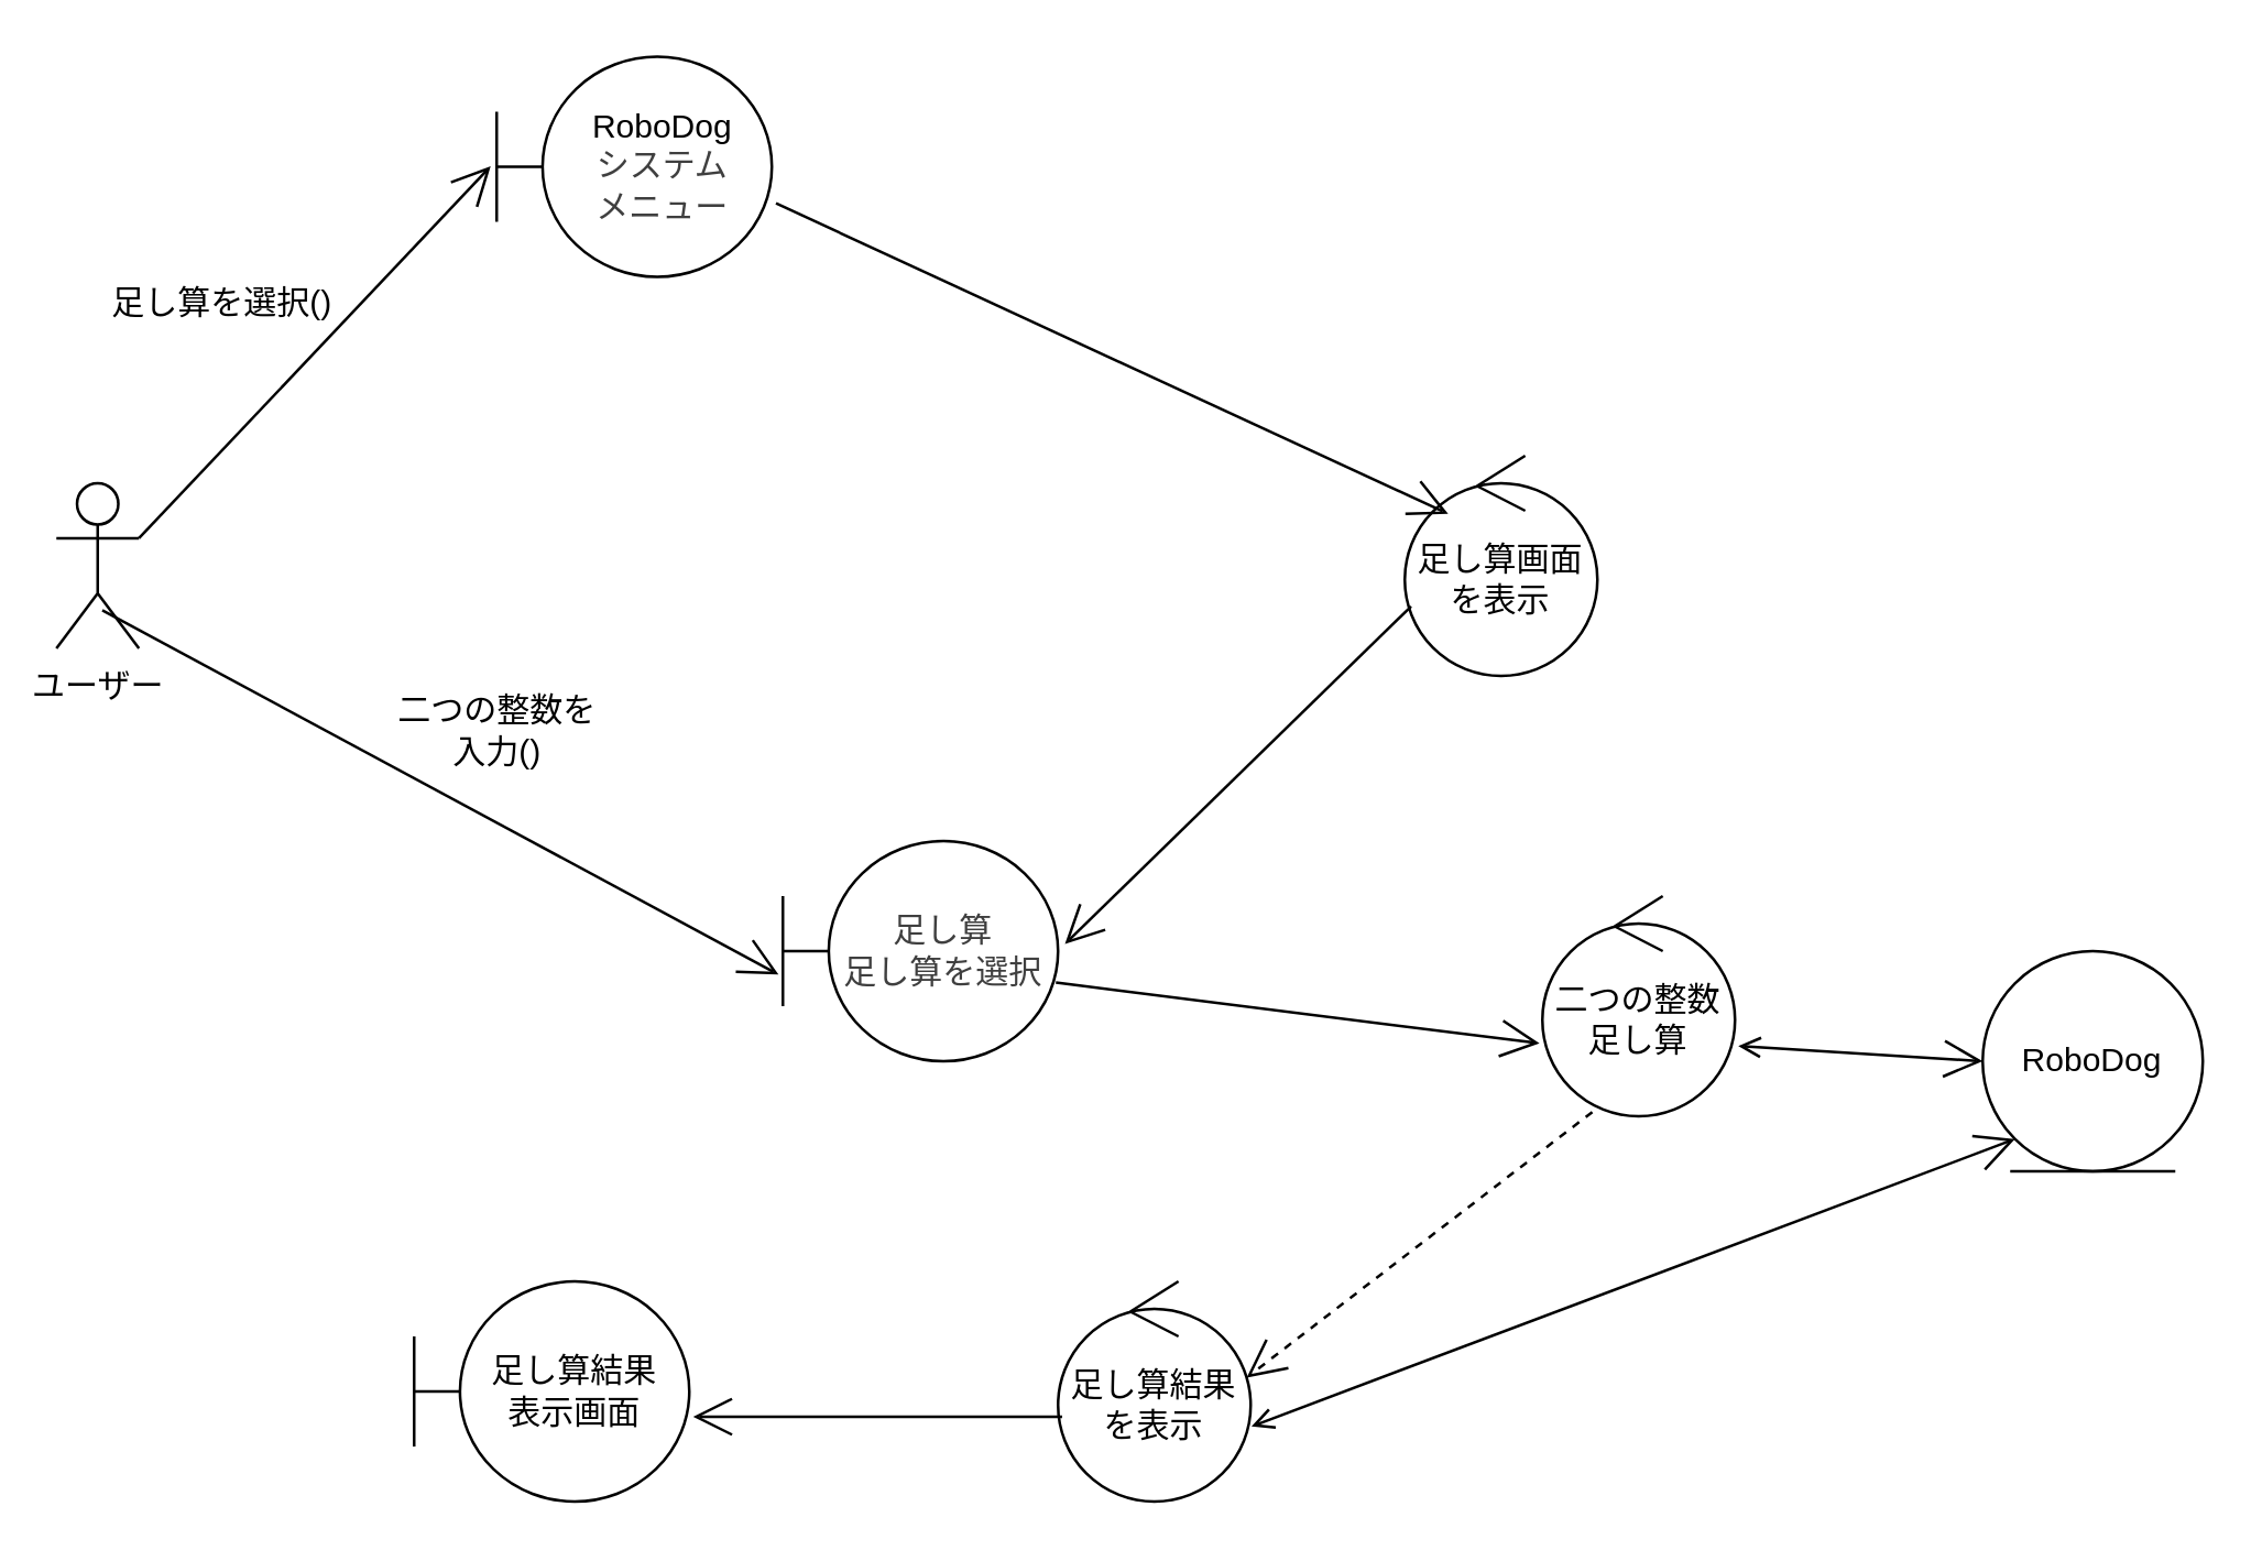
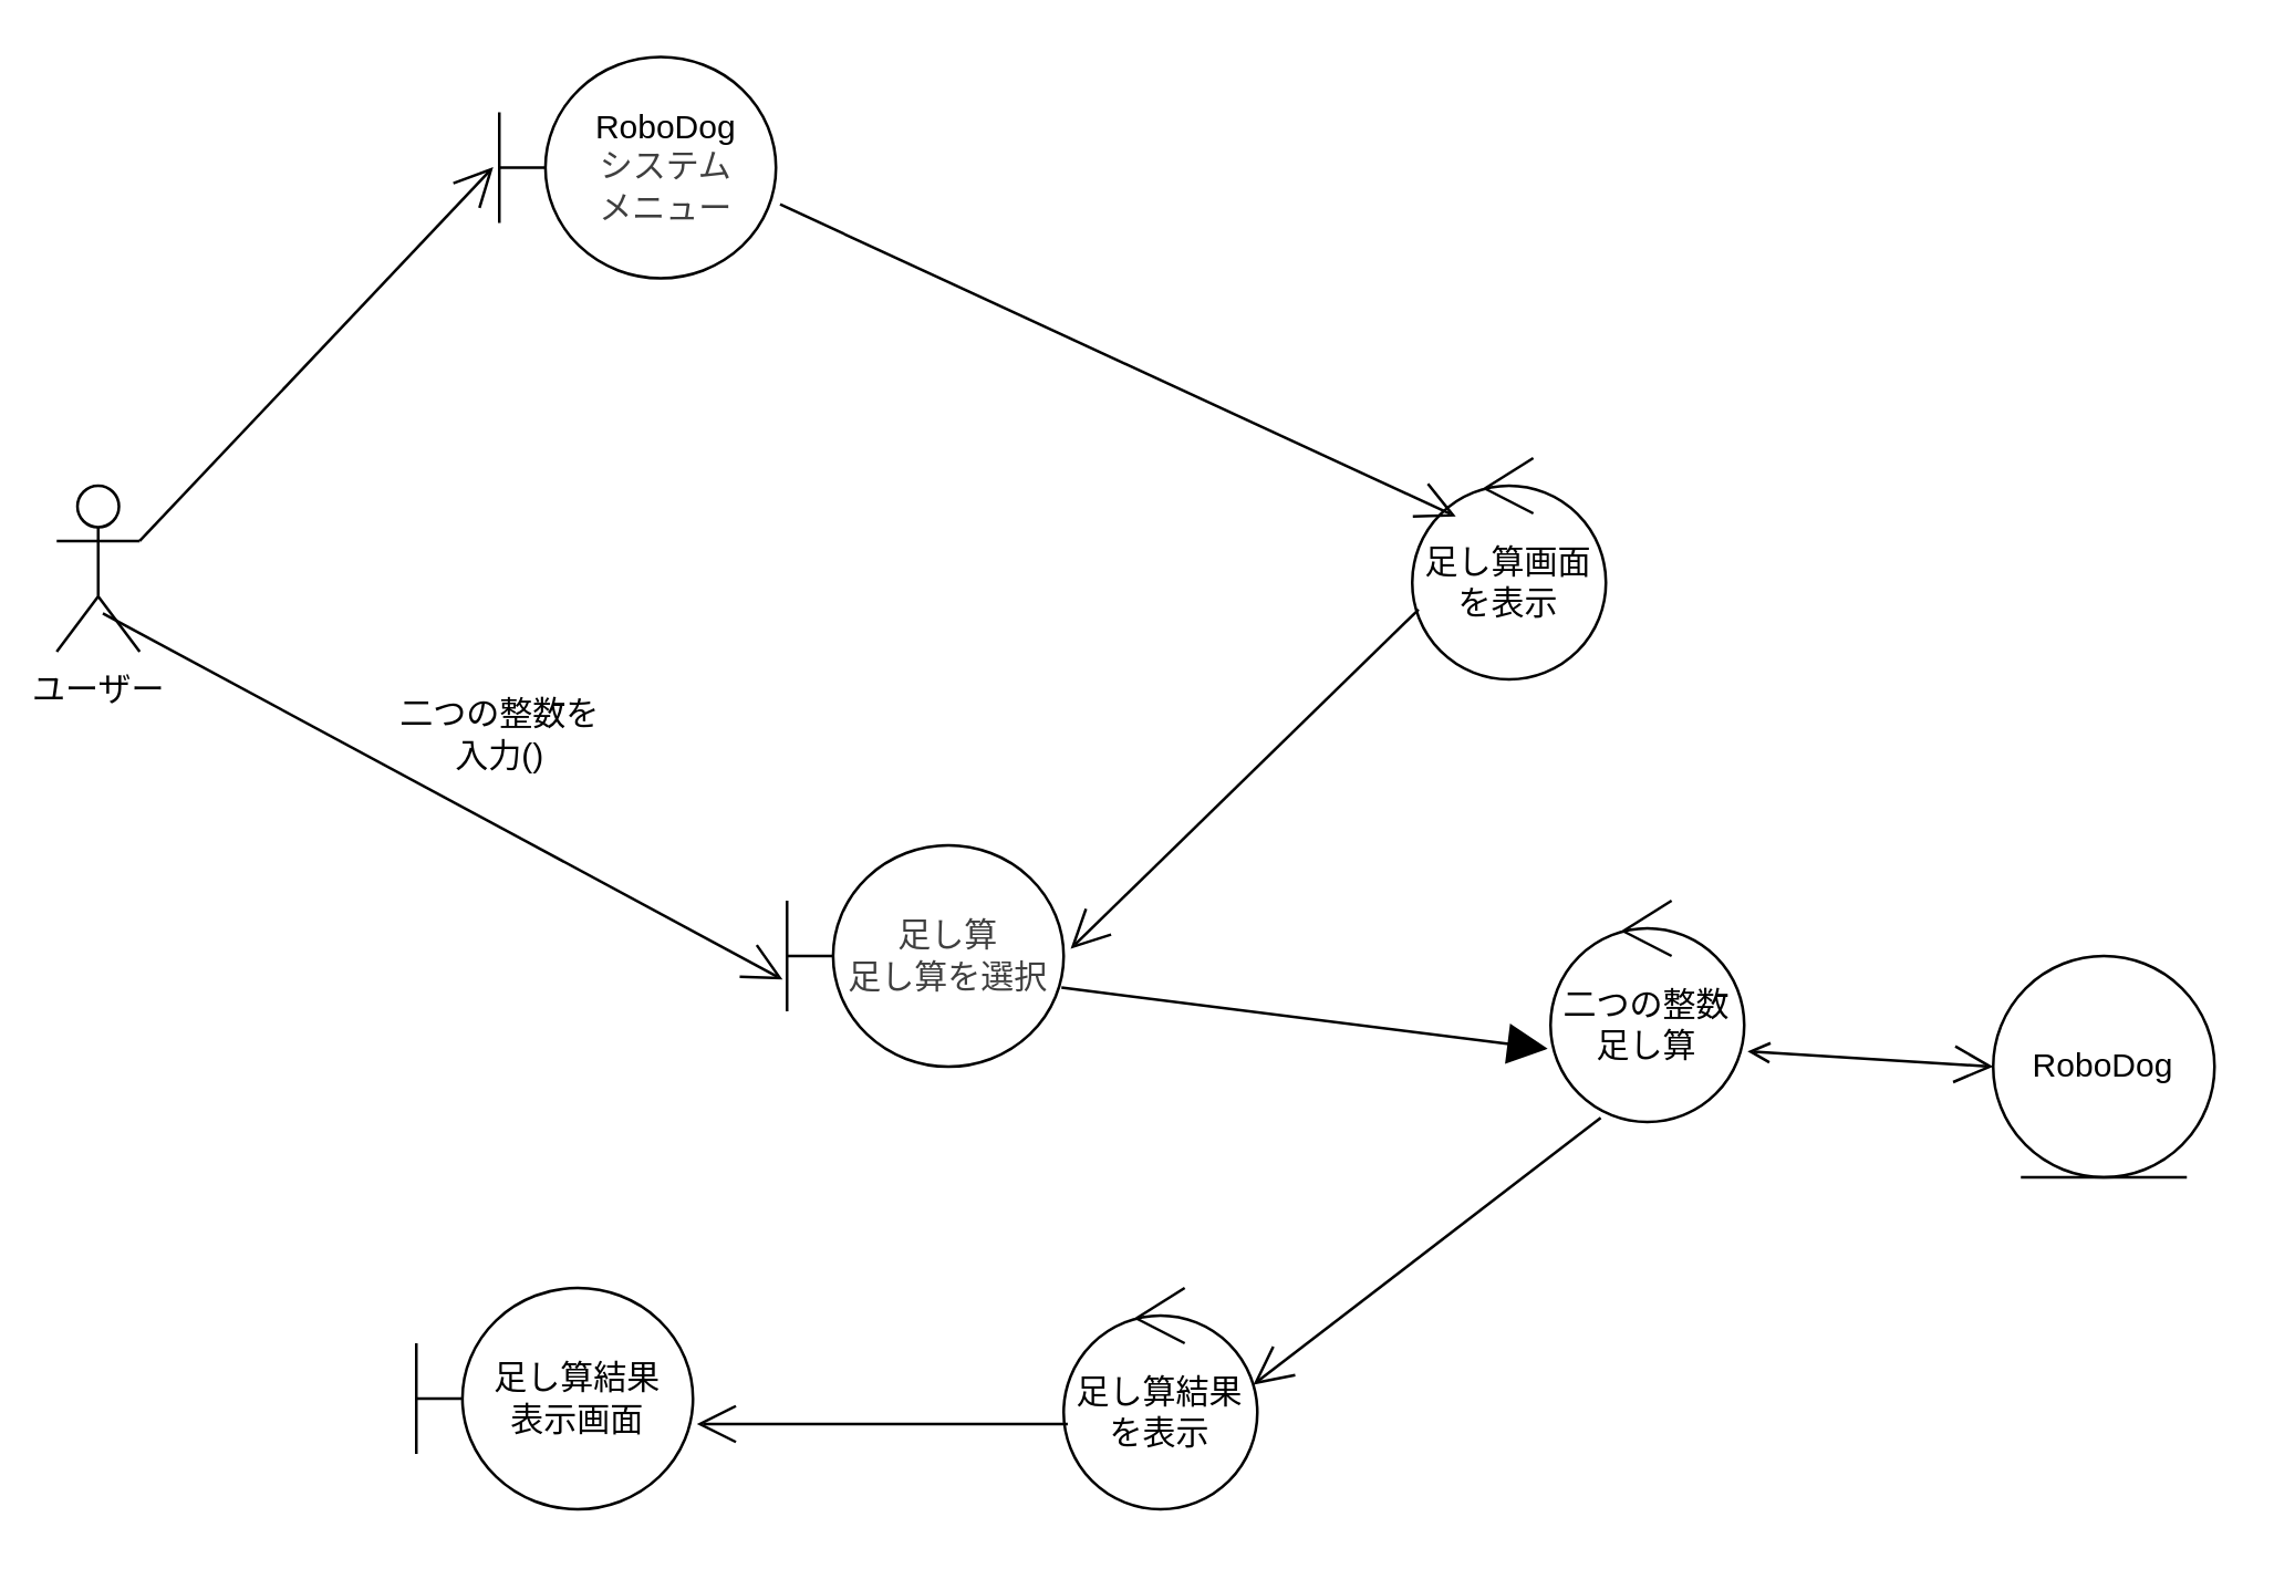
- <mxCell id="20" value="足し算を選択()" style="text;html=1;align=center;verticalAlign=middle;resizable=0;points=[];autosize=1;strokeColor=none;fillColor=none;" vertex="1" parent="1"><mxGeometry x="30" y="95" width="100" height="30" as="geometry" /></mxCell>
- <mxCell id="18" value="" style="endArrow=open;endFill=1;endSize=12;html=1;entryX=-0.015;entryY=0.669;entryDx=0;entryDy=0;entryPerimeter=0;exitX=0.992;exitY=0.643;exitDx=0;exitDy=0;exitPerimeter=0;" edge="1" parent="1" source="6" target="17"><mxGeometry width="160" relative="1" as="geometry"><mxPoint x="390" y="355" as="sourcePoint" /><mxPoint x="168" y="311" as="targetPoint" /></mxGeometry></mxCell>
+ <mxCell id="18" value="" style="endArrow=block;endFill=1;endSize=12;html=1;entryX=-0.015;entryY=0.669;entryDx=0;entryDy=0;entryPerimeter=0;exitX=0.992;exitY=0.643;exitDx=0;exitDy=0;exitPerimeter=0;" edge="1" parent="1" source="6" target="17"><mxGeometry width="160" relative="1" as="geometry"><mxPoint x="390" y="355" as="sourcePoint" /><mxPoint x="168" y="311" as="targetPoint" /></mxGeometry></mxCell>
- <mxCell id="14" value="" style="endArrow=open;endFill=1;endSize=12;html=1;entryX=0.979;entryY=0.437;entryDx=0;entryDy=0;entryPerimeter=0;exitX=0.259;exitY=0.981;exitDx=0;exitDy=0;exitPerimeter=0;dashed=1;" edge="1" parent="1" source="17" target="11"><mxGeometry width="160" relative="1" as="geometry"><mxPoint x="500" y="535" as="sourcePoint" /><mxPoint x="620" y="375" as="targetPoint" /></mxGeometry></mxCell>
+ <mxCell id="14" value="" style="endArrow=open;endFill=1;endSize=12;html=1;entryX=0.979;entryY=0.437;entryDx=0;entryDy=0;entryPerimeter=0;exitX=0.259;exitY=0.981;exitDx=0;exitDy=0;exitPerimeter=0;" edge="1" parent="1" source="17" target="11"><mxGeometry width="160" relative="1" as="geometry"><mxPoint x="500" y="535" as="sourcePoint" /><mxPoint x="620" y="375" as="targetPoint" /></mxGeometry></mxCell>
- <mxCell id="19" value="" style="endArrow=open;endFill=1;endSize=12;html=1;entryX=0;entryY=1;entryDx=0;entryDy=0;exitX=1.004;exitY=0.659;exitDx=0;exitDy=0;exitPerimeter=0;startArrow=open;startFill=0;" edge="1" parent="1" source="11" target="12"><mxGeometry width="160" relative="1" as="geometry"><mxPoint x="460" y="515" as="sourcePoint" /><mxPoint x="530" y="315" as="targetPoint" /></mxGeometry></mxCell>
